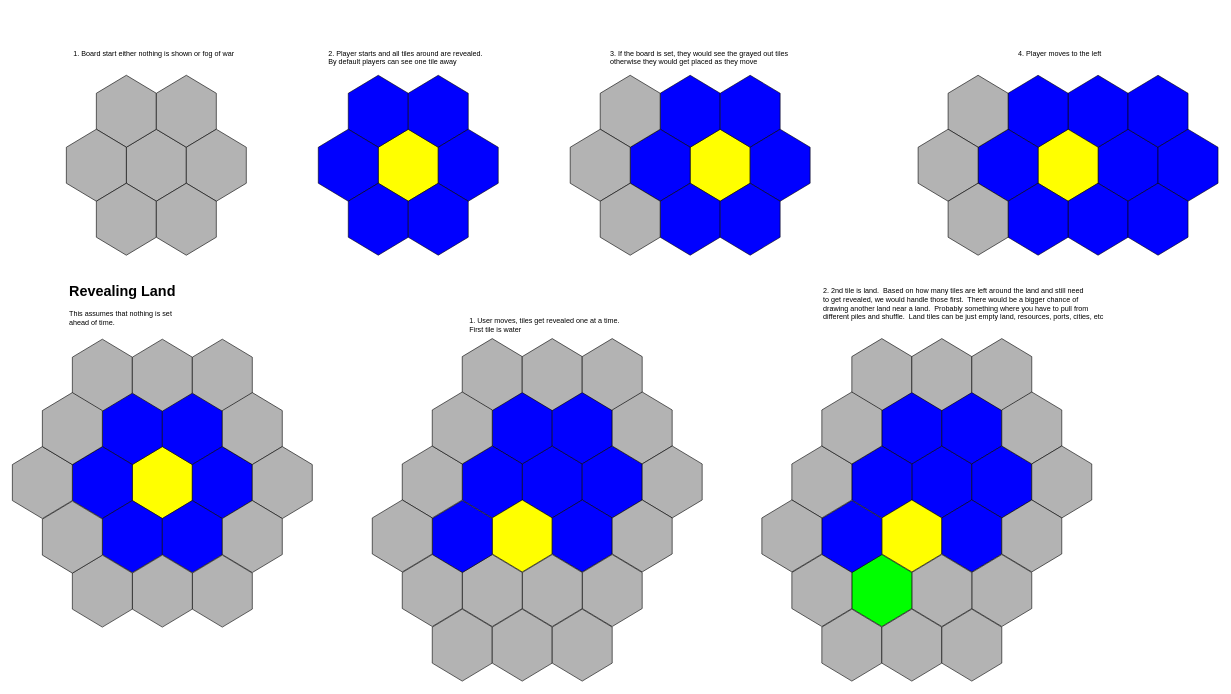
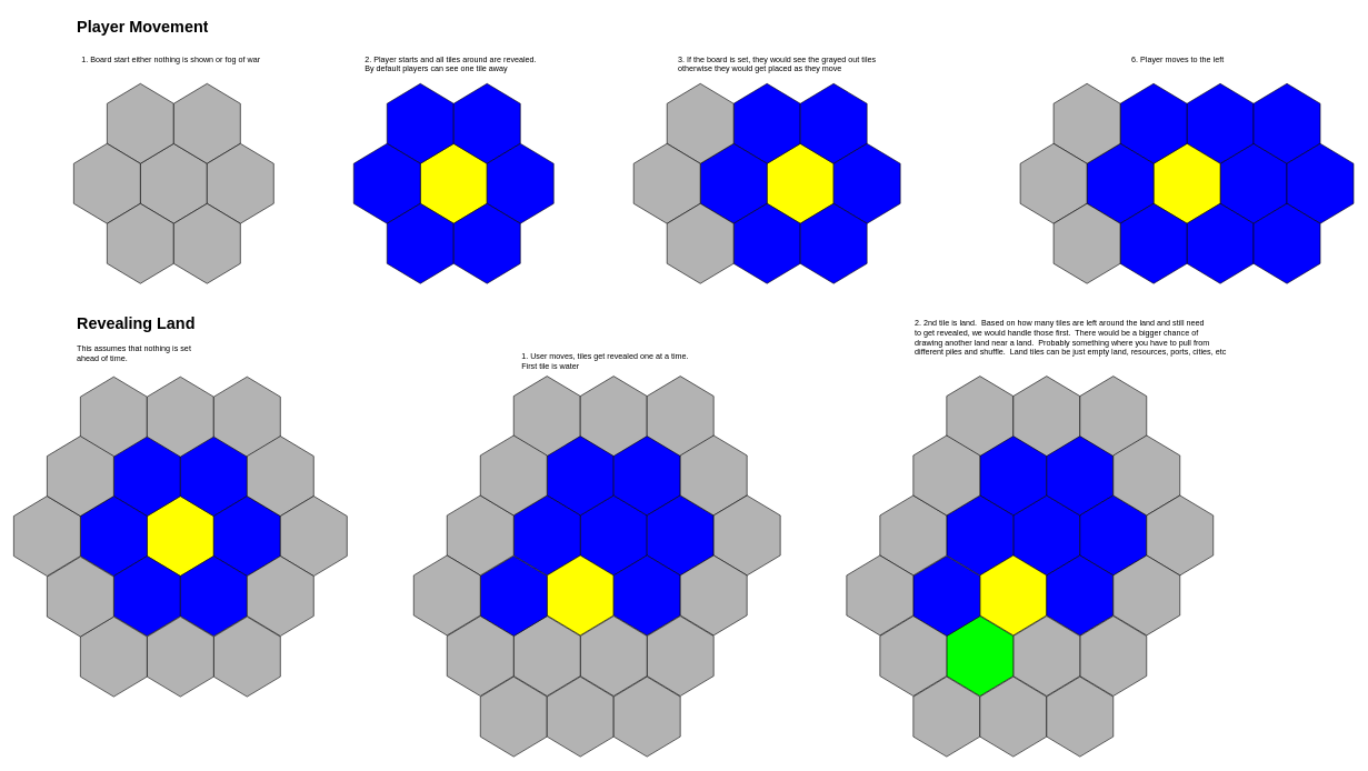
+ <mxCell id="43" value="&lt;h1&gt;Player Movement&lt;/h1&gt;" style="text;html=1;strokeColor=none;fillColor=none;spacing=5;spacingTop=-20;whiteSpace=wrap;overflow=hidden;rounded=0;fontColor=#000000;" parent="1" vertex="1"><mxGeometry x="110" y="20" width="230" height="50" as="geometry" /></mxCell>
- <mxCell id="36" value="4. Player moves to the left&lt;br&gt;" style="text;resizable=0;points=[];autosize=1;align=left;verticalAlign=top;spacingTop=-4;fontColor=#000000;html=1;" parent="1" vertex="1"><mxGeometry x="1695" y="79" width="150" height="20" as="geometry" /></mxCell>
+ <mxCell id="36" value="6. Player moves to the left&lt;br&gt;" style="text;resizable=0;points=[];autosize=1;align=left;verticalAlign=top;spacingTop=-4;fontColor=#000000;html=1;" parent="1" vertex="1"><mxGeometry x="1695" y="79" width="150" height="20" as="geometry" /></mxCell>
